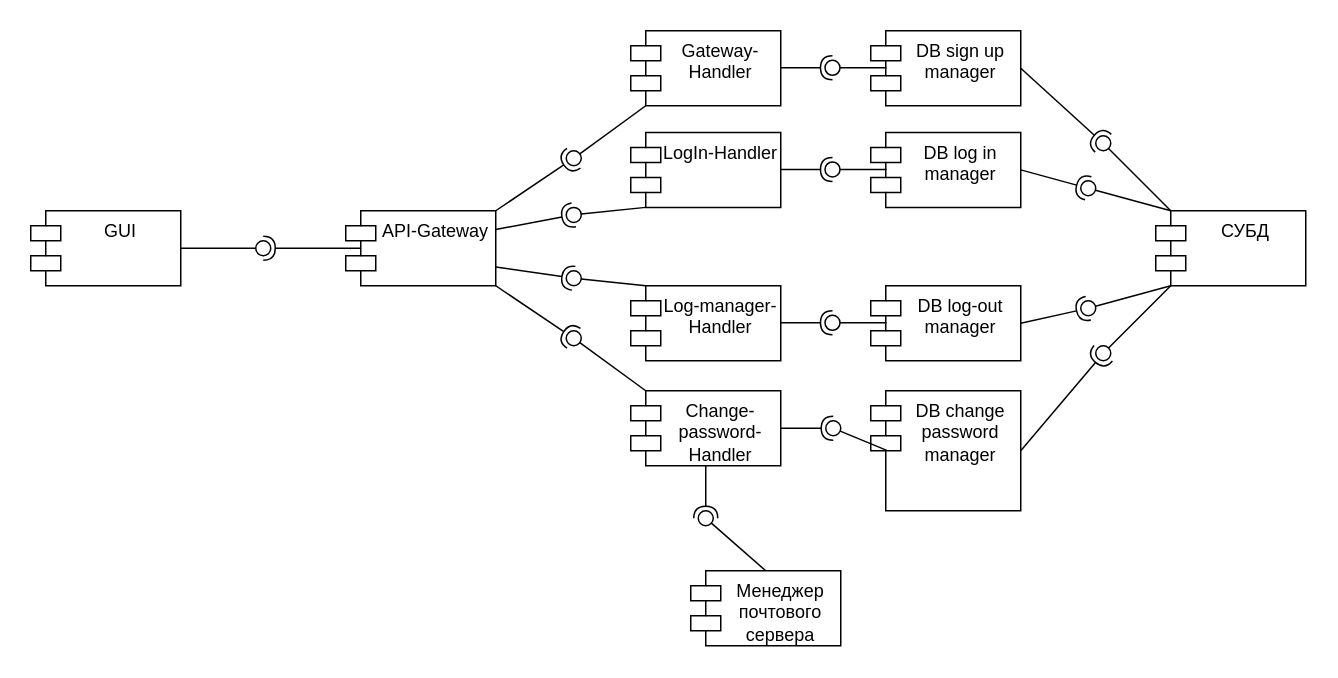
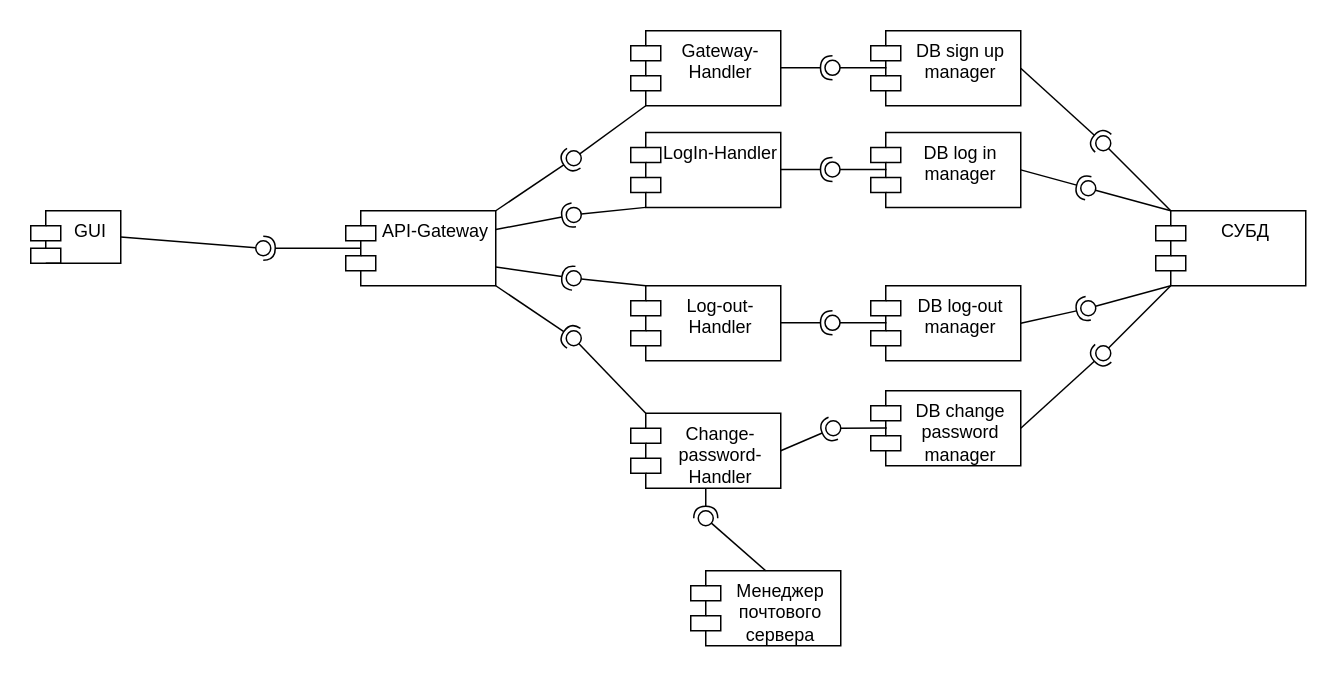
- <mxCell id="2" value="GUI" style="shape=module;align=left;spacingLeft=20;align=center;verticalAlign=top;whiteSpace=wrap;html=1;" vertex="1" parent="1"><mxGeometry x="20" y="140" width="100" height="50" as="geometry" /></mxCell>
+ <mxCell id="2" value="GUI" style="shape=module;align=left;spacingLeft=20;align=center;verticalAlign=top;whiteSpace=wrap;html=1;" vertex="1" parent="1"><mxGeometry x="20" y="140" width="60" height="35" as="geometry" /></mxCell>
- <mxCell id="9" value="Log-manager-Handler" style="shape=module;align=left;spacingLeft=20;align=center;verticalAlign=top;whiteSpace=wrap;html=1;" vertex="1" parent="1"><mxGeometry x="420" y="190" width="100" height="50" as="geometry" /></mxCell>
+ <mxCell id="9" value="Log-out-Handler" style="shape=module;align=left;spacingLeft=20;align=center;verticalAlign=top;whiteSpace=wrap;html=1;" vertex="1" parent="1"><mxGeometry x="420" y="190" width="100" height="50" as="geometry" /></mxCell>
- <mxCell id="10" value="Change-password-Handler" style="shape=module;align=left;spacingLeft=20;align=center;verticalAlign=top;whiteSpace=wrap;html=1;" vertex="1" parent="1"><mxGeometry x="420" y="260" width="100" height="50" as="geometry" /></mxCell>
+ <mxCell id="10" value="Change-password-Handler" style="shape=module;align=left;spacingLeft=20;align=center;verticalAlign=top;whiteSpace=wrap;html=1;" vertex="1" parent="1"><mxGeometry x="420" y="275" width="100" height="50" as="geometry" /></mxCell>
- <mxCell id="27" value="DB change password manager" style="shape=module;align=left;spacingLeft=20;align=center;verticalAlign=top;whiteSpace=wrap;html=1;" vertex="1" parent="1"><mxGeometry x="580" y="260" width="100" height="80" as="geometry" /></mxCell>
+ <mxCell id="27" value="DB change password manager" style="shape=module;align=left;spacingLeft=20;align=center;verticalAlign=top;whiteSpace=wrap;html=1;" vertex="1" parent="1"><mxGeometry x="580" y="260" width="100" height="50" as="geometry" /></mxCell>
